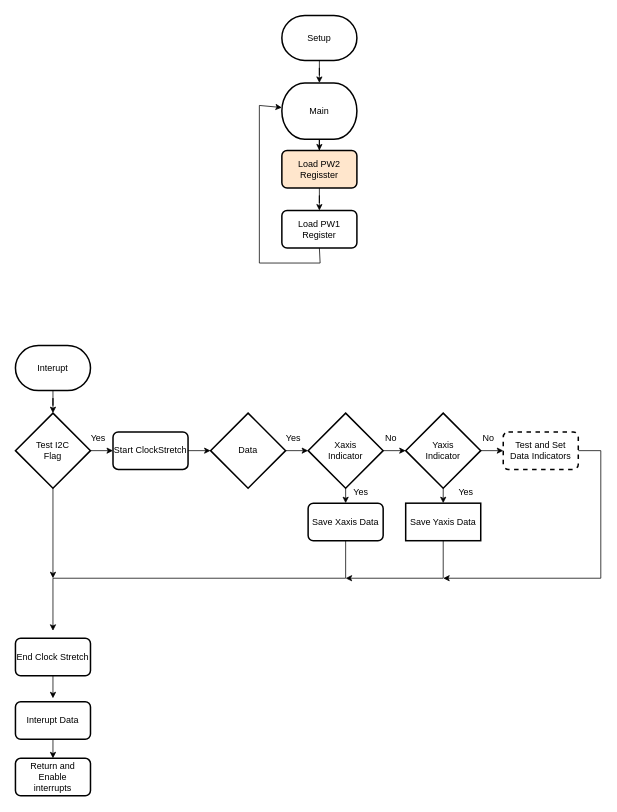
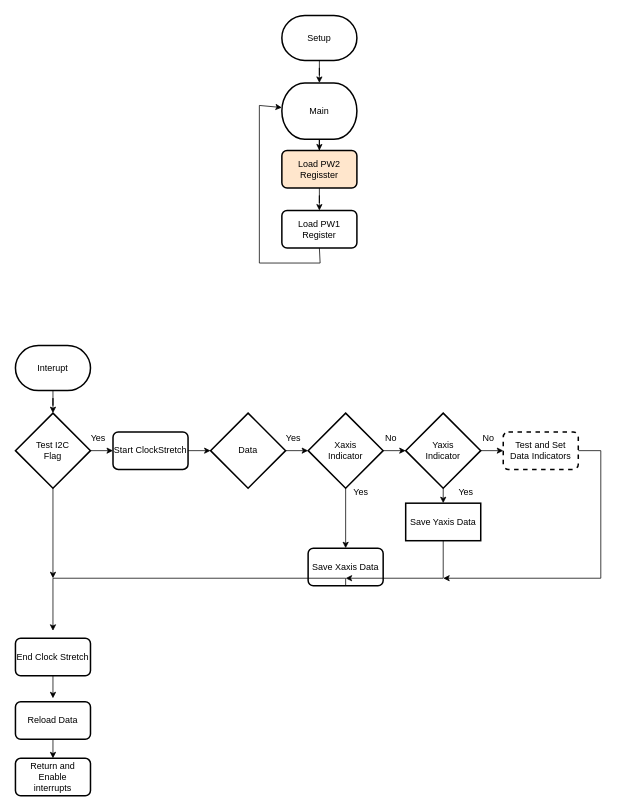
- <mxCell id="25" value="Save Xaxis Data" style="rounded=1;whiteSpace=wrap;html=1;absoluteArcSize=1;arcSize=14;strokeWidth=2;" vertex="1" parent="1"><mxGeometry x="410" y="670" width="100" height="50" as="geometry" /></mxCell>
+ <mxCell id="25" value="Save Xaxis Data" style="rounded=1;whiteSpace=wrap;html=1;absoluteArcSize=1;arcSize=14;strokeWidth=2;" vertex="1" parent="1"><mxGeometry x="410" y="730" width="100" height="50" as="geometry" /></mxCell>
- <mxCell id="38" value="Interupt Data" style="rounded=1;whiteSpace=wrap;html=1;absoluteArcSize=1;arcSize=14;strokeWidth=2;" vertex="1" parent="1"><mxGeometry x="20" y="934.5" width="100" height="50" as="geometry" /></mxCell>
+ <mxCell id="38" value="Reload Data" style="rounded=1;whiteSpace=wrap;html=1;absoluteArcSize=1;arcSize=14;strokeWidth=2;" vertex="1" parent="1"><mxGeometry x="20" y="934.5" width="100" height="50" as="geometry" /></mxCell>
